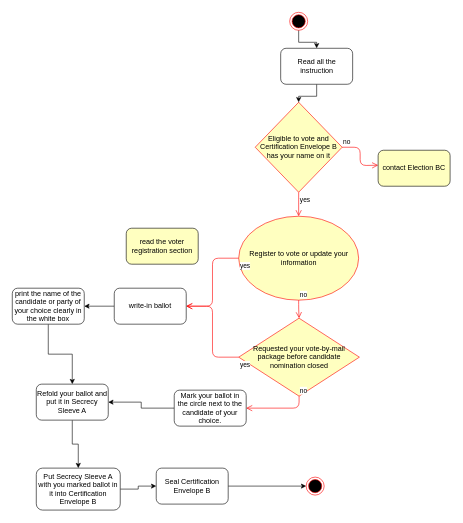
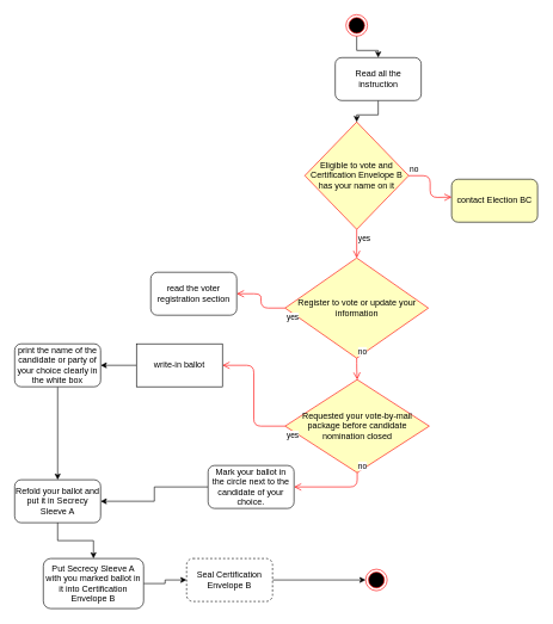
- <mxCell id="14" value="read the voter registration section" style="rounded=1;whiteSpace=wrap;html=1;fillColor=#ffffc0;" vertex="1" parent="1"><mxGeometry x="210" y="380" width="120" height="60" as="geometry" /></mxCell>
+ <mxCell id="14" value="read the voter registration section" style="rounded=1;whiteSpace=wrap;html=1;" vertex="1" parent="1"><mxGeometry x="210" y="380" width="120" height="60" as="geometry" /></mxCell>
- <mxCell id="11" value="Register to vote or update your information" style="ellipse;whiteSpace=wrap;html=1;fillColor=#ffffc0;strokeColor=#ff0000;" vertex="1" parent="1"><mxGeometry x="397.5" y="360" width="200" height="140" as="geometry" /></mxCell>
+ <mxCell id="11" value="Register to vote or update your information" style="rhombus;whiteSpace=wrap;html=1;fillColor=#ffffc0;strokeColor=#ff0000;" vertex="1" parent="1"><mxGeometry x="397.5" y="360" width="200" height="140" as="geometry" /></mxCell>
- <mxCell id="13" value="yes" style="edgeStyle=orthogonalEdgeStyle;html=1;align=left;verticalAlign=top;endArrow=open;endSize=8;strokeColor=#ff0000;" edge="1" source="11" parent="1" target="19"><mxGeometry x="-1" relative="1" as="geometry"><mxPoint x="330" y="480" as="targetPoint" /></mxGeometry></mxCell>
+ <mxCell id="13" value="yes" style="edgeStyle=orthogonalEdgeStyle;html=1;align=left;verticalAlign=top;endArrow=open;endSize=8;strokeColor=#ff0000;entryX=1;entryY=0.5;entryDx=0;entryDy=0;" edge="1" source="11" parent="1" target="14"><mxGeometry x="-1" relative="1" as="geometry"><mxPoint x="330" y="480" as="targetPoint" /></mxGeometry></mxCell>
- <mxCell id="19" value="write-in ballot" style="rounded=1;whiteSpace=wrap;html=1;" vertex="1" parent="1"><mxGeometry x="190" y="480" width="120" height="60" as="geometry" /></mxCell>
+ <mxCell id="19" value="write-in ballot" style="whiteSpace=wrap;html=1;rounded=0;" vertex="1" parent="1"><mxGeometry x="190" y="480" width="120" height="60" as="geometry" /></mxCell>
- <mxCell id="25" value="Refold your ballot and put it in Secrecy Sleeve A" style="whiteSpace=wrap;html=1;rounded=1;" vertex="1" parent="1"><mxGeometry x="60" y="640" width="120" height="60" as="geometry" /></mxCell>
+ <mxCell id="25" value="Refold your ballot and put it in Secrecy Sleeve A" style="whiteSpace=wrap;html=1;rounded=1;" vertex="1" parent="1"><mxGeometry x="20" y="670" width="120" height="60" as="geometry" /></mxCell>
- <mxCell id="29" value="Seal Certification Envelope B" style="whiteSpace=wrap;html=1;rounded=1;" vertex="1" parent="1"><mxGeometry x="260" y="780" width="120" height="60" as="geometry" /></mxCell>
+ <mxCell id="29" value="Seal Certification Envelope B" style="whiteSpace=wrap;html=1;rounded=1;dashed=1;" vertex="1" parent="1"><mxGeometry x="260" y="780" width="120" height="60" as="geometry" /></mxCell>
